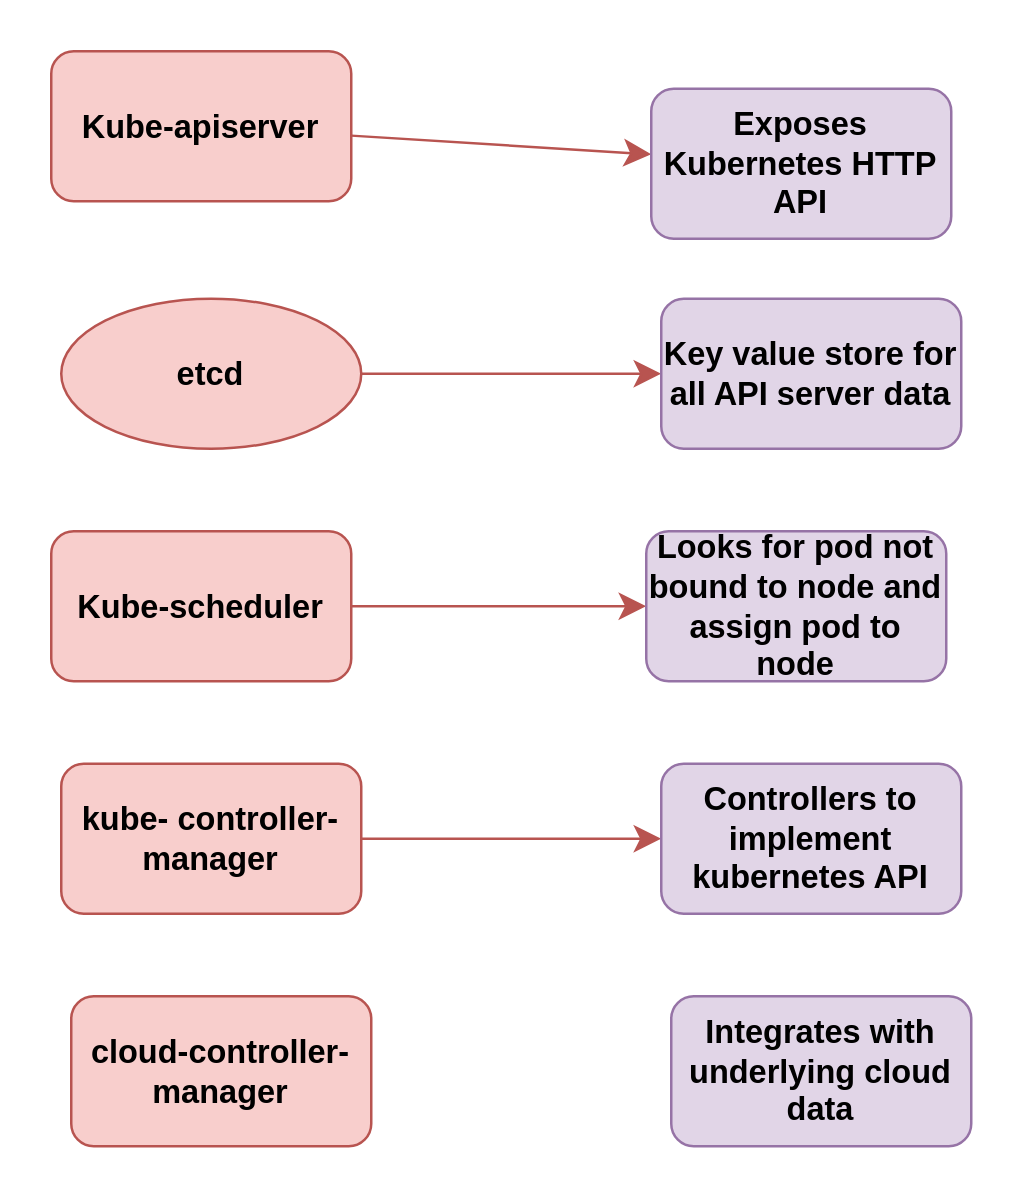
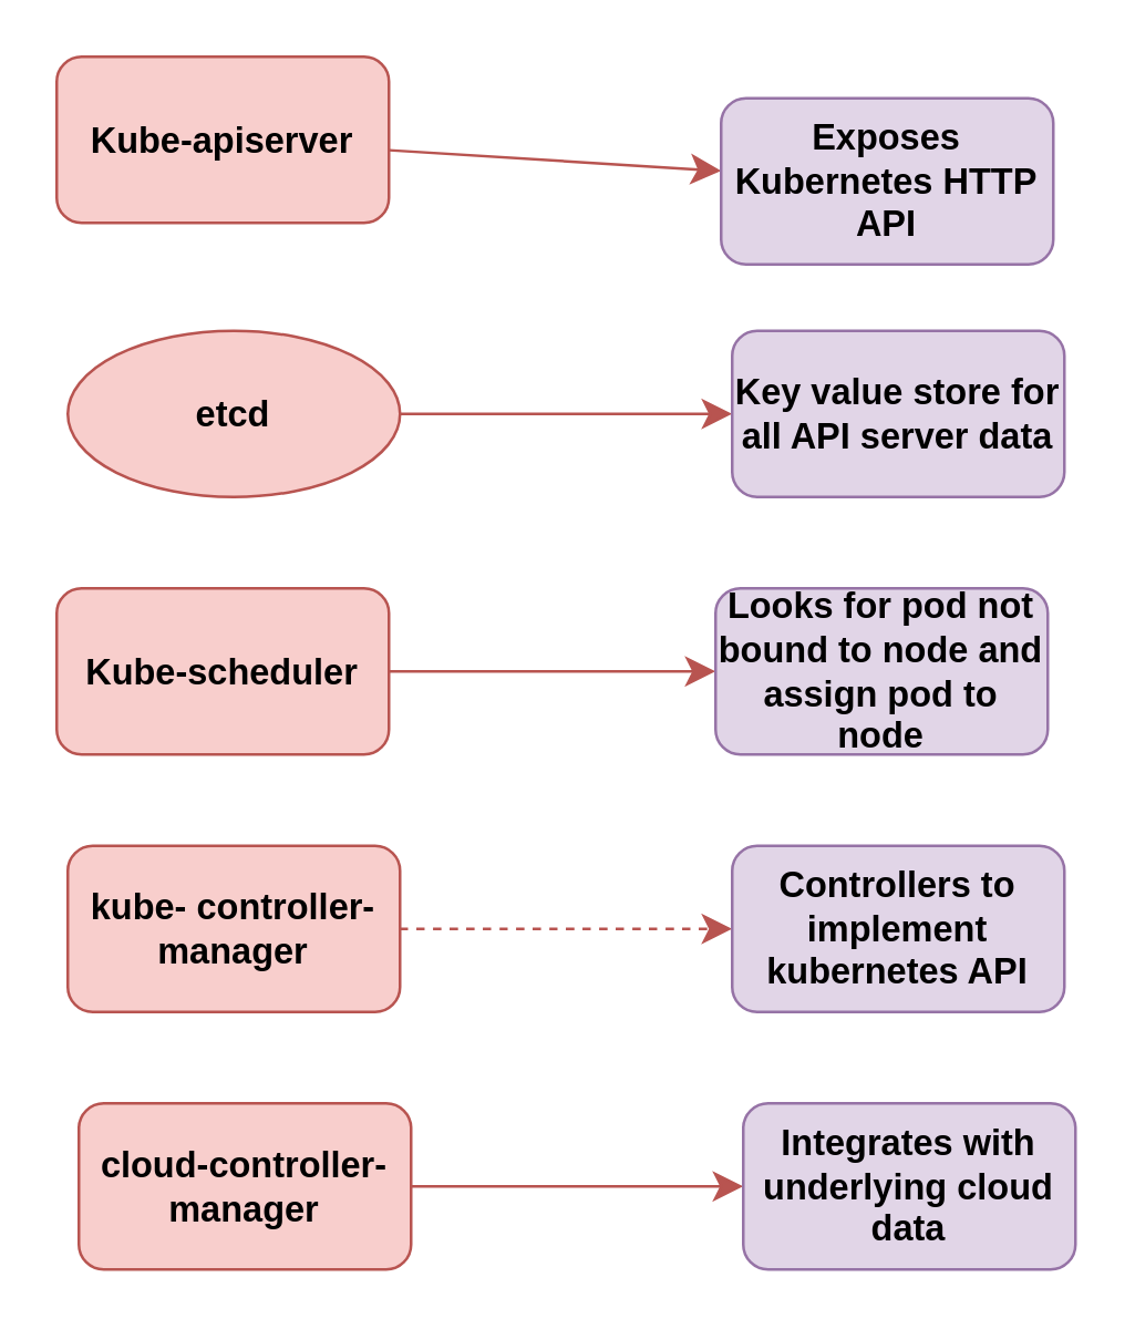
- <mxCell id="11" style="edgeStyle=none;curved=1;rounded=0;orthogonalLoop=1;jettySize=auto;html=1;exitX=1;exitY=0.5;exitDx=0;exitDy=0;entryX=0;entryY=0.5;entryDx=0;entryDy=0;fontSize=13;startSize=8;endSize=8;fillColor=#f8cecc;strokeColor=#b85450;fontStyle=1" edge="1" parent="1" source="12" target="13"><mxGeometry relative="1" as="geometry" /></mxCell>
+ <mxCell id="11" style="edgeStyle=none;curved=1;rounded=0;orthogonalLoop=1;jettySize=auto;html=1;exitX=1;exitY=0.5;exitDx=0;exitDy=0;entryX=0;entryY=0.5;entryDx=0;entryDy=0;fontSize=13;startSize=8;endSize=8;fillColor=#f8cecc;strokeColor=#b85450;fontStyle=1;dashed=1;" edge="1" parent="1" source="12" target="13"><mxGeometry relative="1" as="geometry" /></mxCell>
+ <mxCell id="14" value="" style="edgeStyle=none;curved=1;rounded=0;orthogonalLoop=1;jettySize=auto;html=1;fontSize=13;startSize=8;endSize=8;fillColor=#f8cecc;strokeColor=#b85450;fontStyle=1" edge="1" parent="1" source="15" target="16"><mxGeometry relative="1" as="geometry" /></mxCell>
